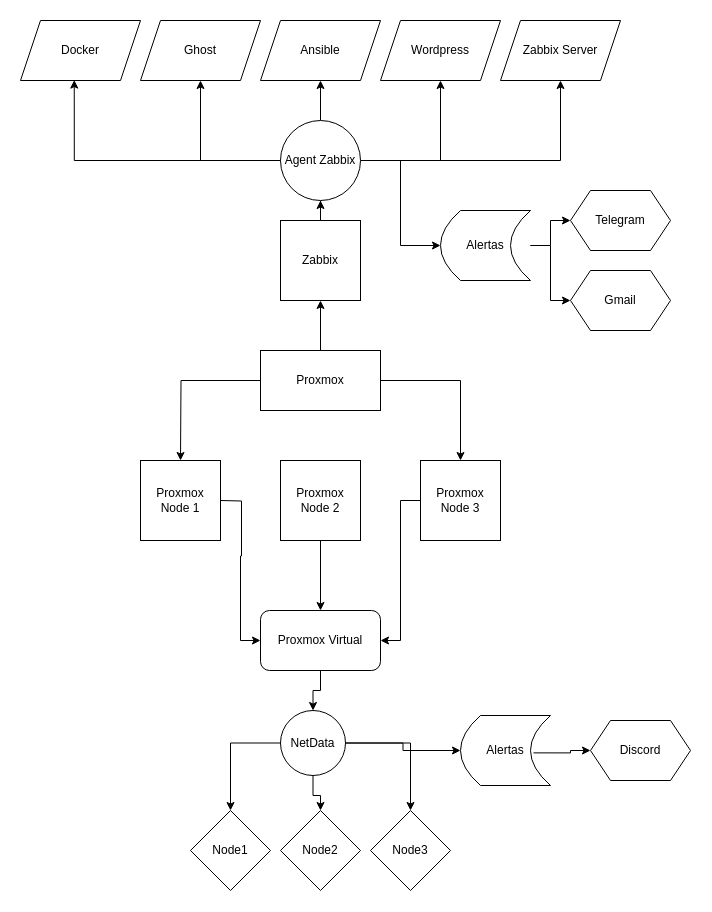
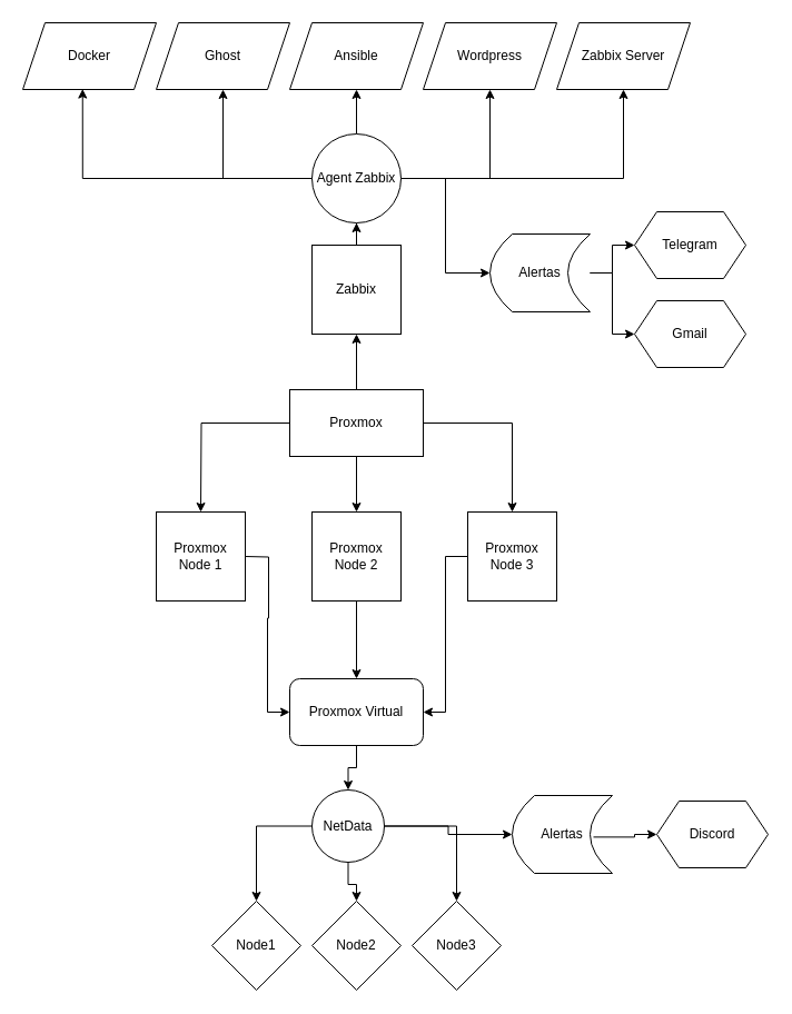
+ <mxCell id="2" style="edgeStyle=orthogonalEdgeStyle;rounded=0;orthogonalLoop=1;jettySize=auto;html=1;entryX=0.5;entryY=0;entryDx=0;entryDy=0;" edge="1" parent="1" source="6" target="10"><mxGeometry relative="1" as="geometry" /></mxCell>
